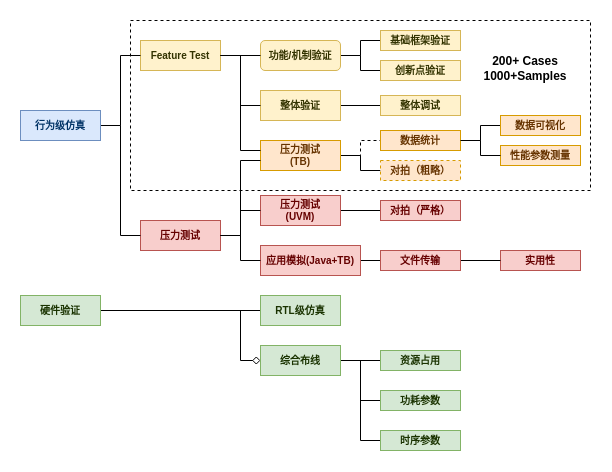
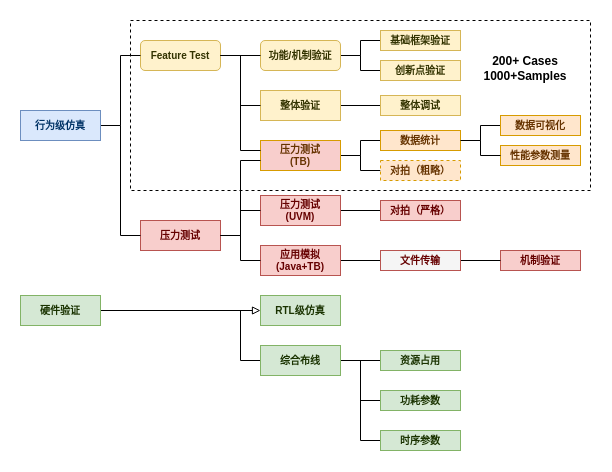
- <mxCell id="3" value="Feature Test" style="rounded=0;whiteSpace=wrap;html=1;fontSize=10;fontStyle=1;fillColor=#fff2cc;strokeColor=#d6b656;fontColor=#333300;" parent="1" vertex="1"><mxGeometry x="140" y="40" width="80" height="30" as="geometry" /></mxCell>
+ <mxCell id="3" value="Feature Test" style="whiteSpace=wrap;html=1;fontSize=10;fontStyle=1;fillColor=#fff2cc;strokeColor=#d6b656;fontColor=#333300;rounded=1;" parent="1" vertex="1"><mxGeometry x="140" y="40" width="80" height="30" as="geometry" /></mxCell>
- <mxCell id="9" style="edgeStyle=orthogonalEdgeStyle;rounded=0;orthogonalLoop=1;jettySize=auto;html=1;exitX=1;exitY=0.5;exitDx=0;exitDy=0;entryX=0;entryY=0.5;entryDx=0;entryDy=0;endArrow=none;endFill=0;fontColor=#663300;dashed=1;" parent="1" source="11" target="24" edge="1"><mxGeometry relative="1" as="geometry" /></mxCell>
+ <mxCell id="9" style="edgeStyle=orthogonalEdgeStyle;rounded=0;orthogonalLoop=1;jettySize=auto;html=1;exitX=1;exitY=0.5;exitDx=0;exitDy=0;entryX=0;entryY=0.5;entryDx=0;entryDy=0;endArrow=none;endFill=0;fontColor=#663300;" parent="1" source="11" target="24" edge="1"><mxGeometry relative="1" as="geometry" /></mxCell>
- <mxCell id="11" value="压力测试&lt;br&gt;(TB)" style="rounded=0;whiteSpace=wrap;html=1;fontSize=10;fontStyle=1;fillColor=#ffe6cc;strokeColor=#d79b00;fontColor=#663300;" parent="1" vertex="1"><mxGeometry x="260" y="140" width="80" height="30" as="geometry" /></mxCell>
+ <mxCell id="11" value="压力测试&lt;br&gt;(TB)" style="rounded=0;whiteSpace=wrap;html=1;fontSize=10;fontStyle=1;fillColor=#f8cecc;strokeColor=#d79b00;fontColor=#663300;" parent="1" vertex="1"><mxGeometry x="260" y="140" width="80" height="30" as="geometry" /></mxCell>
- <mxCell id="16" value="应用模拟(Java+TB)" style="rounded=0;whiteSpace=wrap;html=1;fontSize=10;fontStyle=1;fillColor=#f8cecc;strokeColor=#b85450;fontColor=#660000;" parent="1" vertex="1"><mxGeometry x="260" y="245" width="100" height="30" as="geometry" /></mxCell>
+ <mxCell id="16" value="应用模拟(Java+TB)" style="rounded=0;whiteSpace=wrap;html=1;fontSize=10;fontStyle=1;fillColor=#f8cecc;strokeColor=#b85450;fontColor=#660000;" parent="1" vertex="1"><mxGeometry x="260" y="245" width="80" height="30" as="geometry" /></mxCell>
- <mxCell id="47" value="文件传输" style="rounded=0;whiteSpace=wrap;html=1;fontSize=10;fontStyle=1;fillColor=#f8cecc;strokeColor=#b85450;fontColor=#660000;" parent="1" vertex="1"><mxGeometry x="380" y="250" width="80" height="20" as="geometry" /></mxCell>
+ <mxCell id="47" value="文件传输" style="rounded=0;whiteSpace=wrap;html=1;fontSize=10;fontStyle=1;fillColor=#f5f5f5;strokeColor=#b85450;fontColor=#660000;" parent="1" vertex="1"><mxGeometry x="380" y="250" width="80" height="20" as="geometry" /></mxCell>
- <mxCell id="30" value="实用性" style="rounded=0;whiteSpace=wrap;html=1;fontSize=10;fontStyle=1;fillColor=#f8cecc;strokeColor=#b85450;fontColor=#660000;" parent="1" vertex="1"><mxGeometry x="500" y="250" width="80" height="20" as="geometry" /></mxCell>
+ <mxCell id="30" value="机制验证" style="rounded=0;whiteSpace=wrap;html=1;fontSize=10;fontStyle=1;fillColor=#f8cecc;strokeColor=#b85450;fontColor=#660000;" parent="1" vertex="1"><mxGeometry x="500" y="250" width="80" height="20" as="geometry" /></mxCell>
- <mxCell id="31" style="edgeStyle=orthogonalEdgeStyle;rounded=0;orthogonalLoop=1;jettySize=auto;html=1;exitX=1;exitY=0.5;exitDx=0;exitDy=0;entryX=0;entryY=0.5;entryDx=0;entryDy=0;endArrow=none;endFill=0;fontColor=#1A3300;" parent="1" source="33" target="37" edge="1"><mxGeometry relative="1" as="geometry" /></mxCell>
+ <mxCell id="31" style="edgeStyle=orthogonalEdgeStyle;rounded=0;orthogonalLoop=1;jettySize=auto;html=1;exitX=1;exitY=0.5;exitDx=0;exitDy=0;entryX=0;entryY=0.5;entryDx=0;entryDy=0;endArrow=block;endFill=0;fontColor=#1A3300;" parent="1" source="33" target="37" edge="1"><mxGeometry relative="1" as="geometry" /></mxCell>
- <mxCell id="32" style="edgeStyle=orthogonalEdgeStyle;rounded=0;orthogonalLoop=1;jettySize=auto;html=1;exitX=1;exitY=0.5;exitDx=0;exitDy=0;entryX=0;entryY=0.5;entryDx=0;entryDy=0;endArrow=diamond;endFill=0;fontColor=#1A3300;" parent="1" source="33" target="41" edge="1"><mxGeometry relative="1" as="geometry"><Array as="points"><mxPoint x="240" y="310" /><mxPoint x="240" y="360" /></Array></mxGeometry></mxCell>
+ <mxCell id="32" style="edgeStyle=orthogonalEdgeStyle;rounded=0;orthogonalLoop=1;jettySize=auto;html=1;exitX=1;exitY=0.5;exitDx=0;exitDy=0;entryX=0;entryY=0.5;entryDx=0;entryDy=0;endArrow=none;endFill=0;fontColor=#1A3300;" parent="1" source="33" target="41" edge="1"><mxGeometry relative="1" as="geometry"><Array as="points"><mxPoint x="240" y="310" /><mxPoint x="240" y="360" /></Array></mxGeometry></mxCell>
